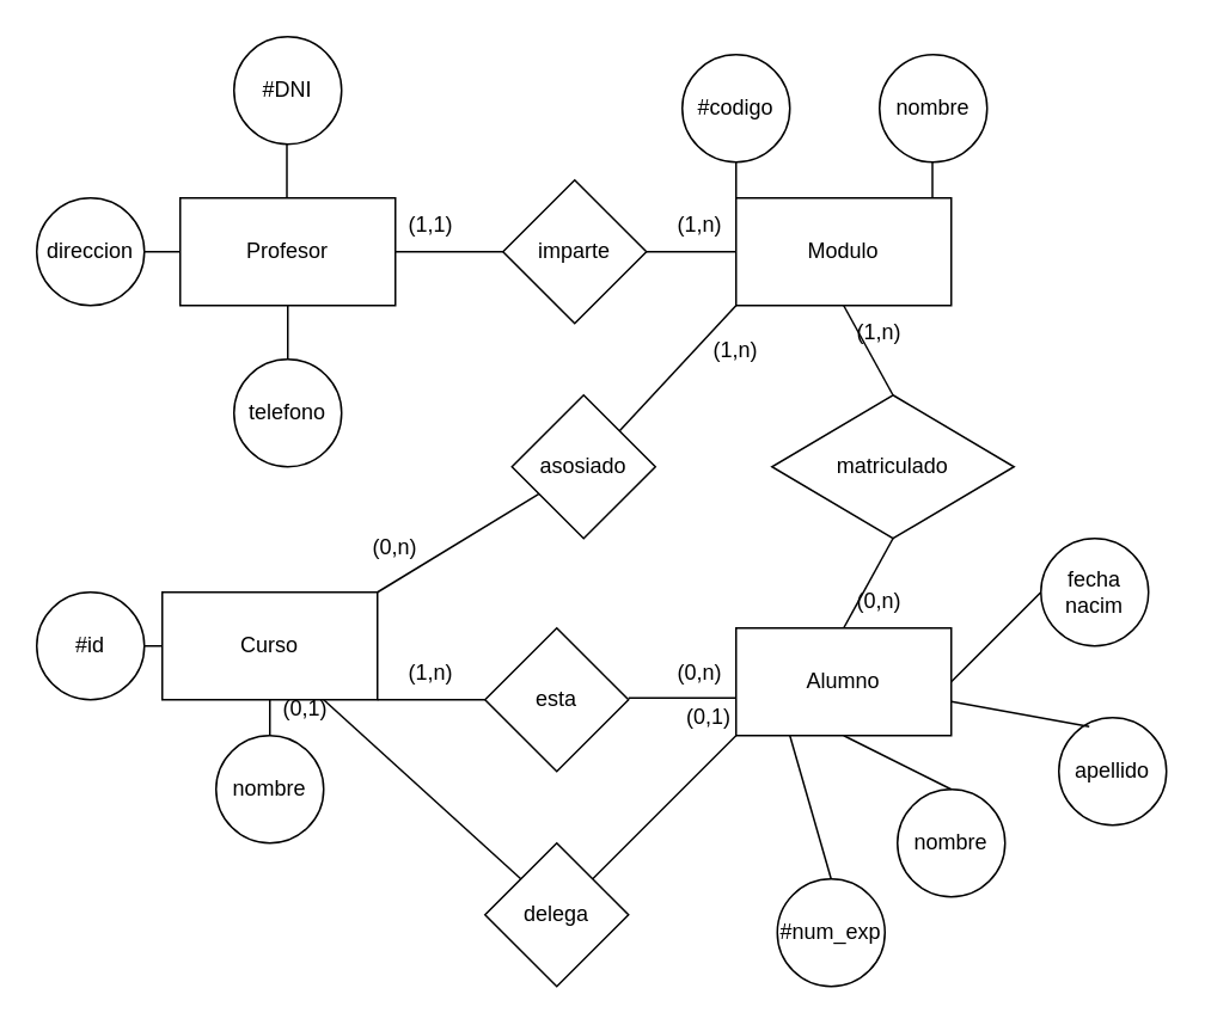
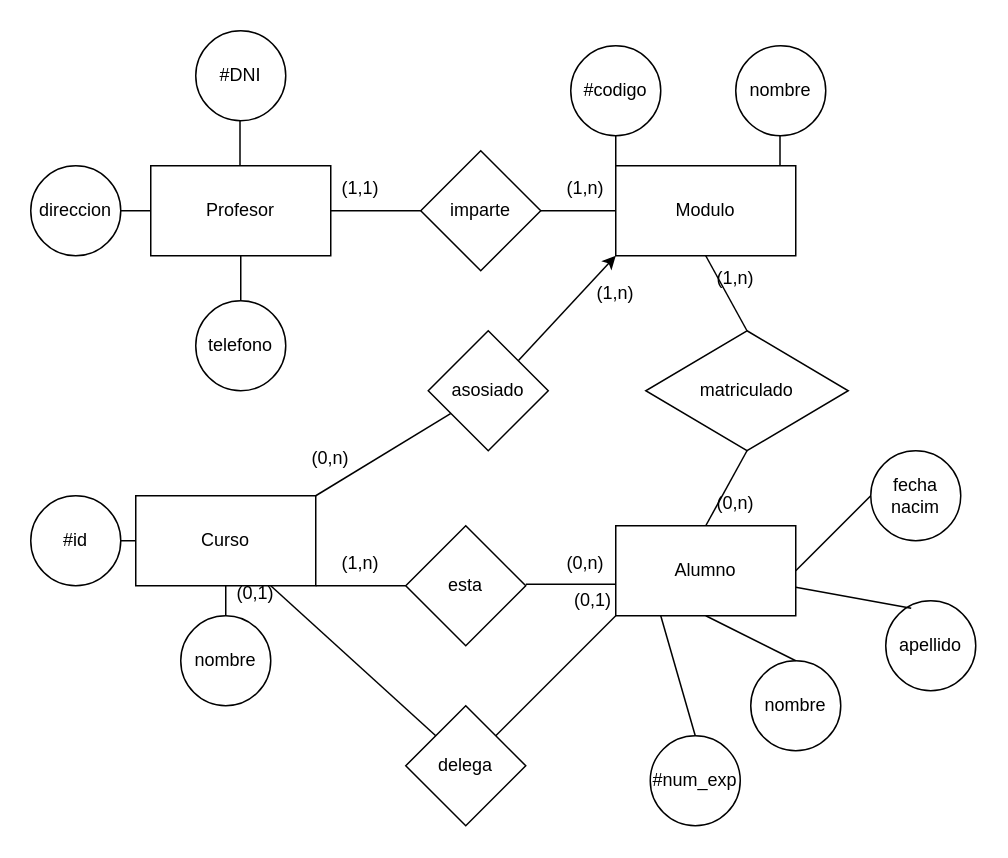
- <mxCell id="34" value="" style="endArrow=none;html=1;rounded=0;exitX=1;exitY=0;exitDx=0;exitDy=0;entryX=0;entryY=1;entryDx=0;entryDy=0;" edge="1" parent="1" source="36" target="3"><mxGeometry width="50" height="50" relative="1" as="geometry"><mxPoint x="270" y="300" as="sourcePoint" /><mxPoint x="320" y="250" as="targetPoint" /></mxGeometry></mxCell>
+ <mxCell id="34" value="" style="endArrow=classic;html=1;rounded=0;exitX=1;exitY=0;exitDx=0;exitDy=0;entryX=0;entryY=1;entryDx=0;entryDy=0;" edge="1" parent="1" source="36" target="3"><mxGeometry width="50" height="50" relative="1" as="geometry"><mxPoint x="270" y="300" as="sourcePoint" /><mxPoint x="320" y="250" as="targetPoint" /></mxGeometry></mxCell>
